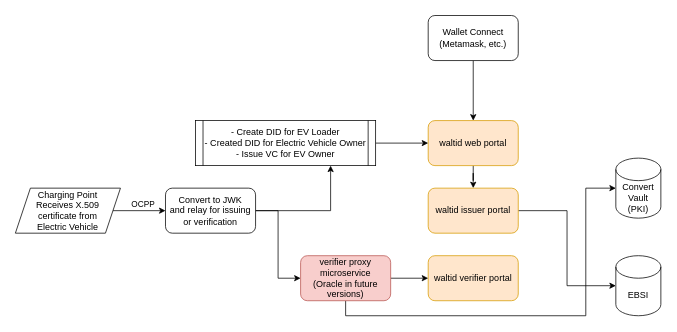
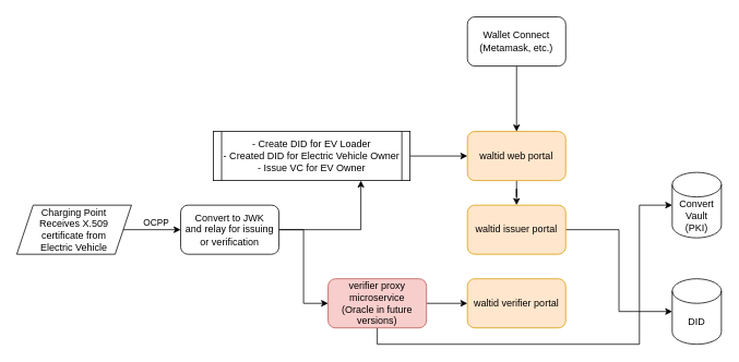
- <mxCell id="7" value="EBSI" style="shape=cylinder3;whiteSpace=wrap;html=1;boundedLbl=1;backgroundOutline=1;size=15;" vertex="1" parent="1"><mxGeometry x="820" y="340" width="60" height="80" as="geometry" /></mxCell>
+ <mxCell id="7" value="DID" style="shape=cylinder3;whiteSpace=wrap;html=1;boundedLbl=1;backgroundOutline=1;size=15;" vertex="1" parent="1"><mxGeometry x="820" y="340" width="60" height="80" as="geometry" /></mxCell>
